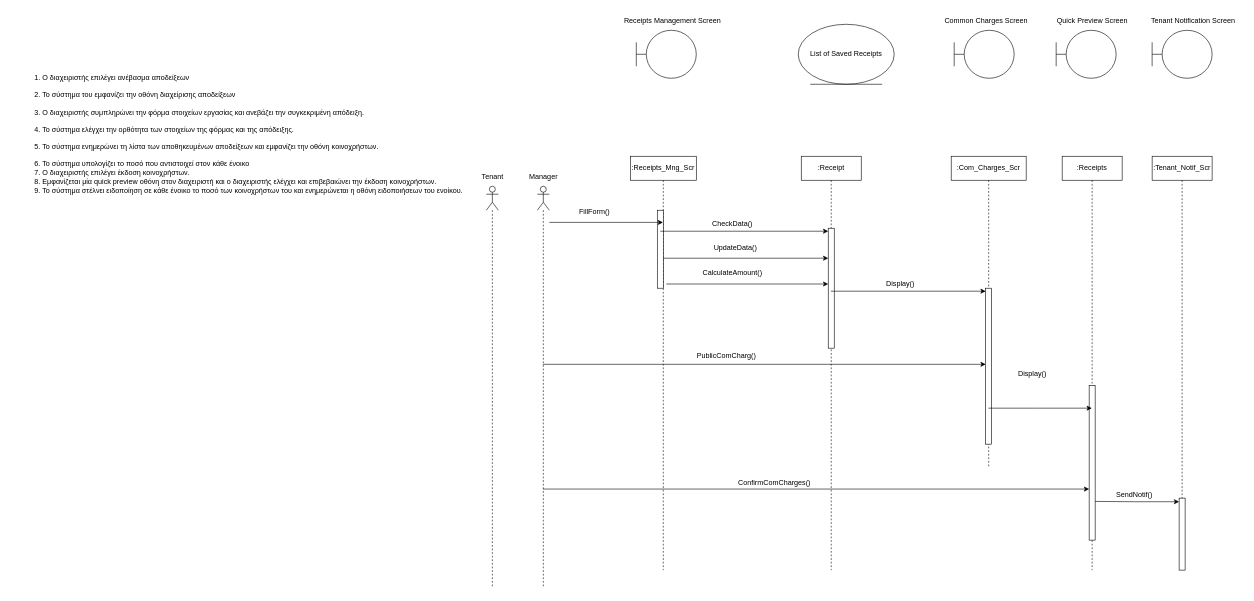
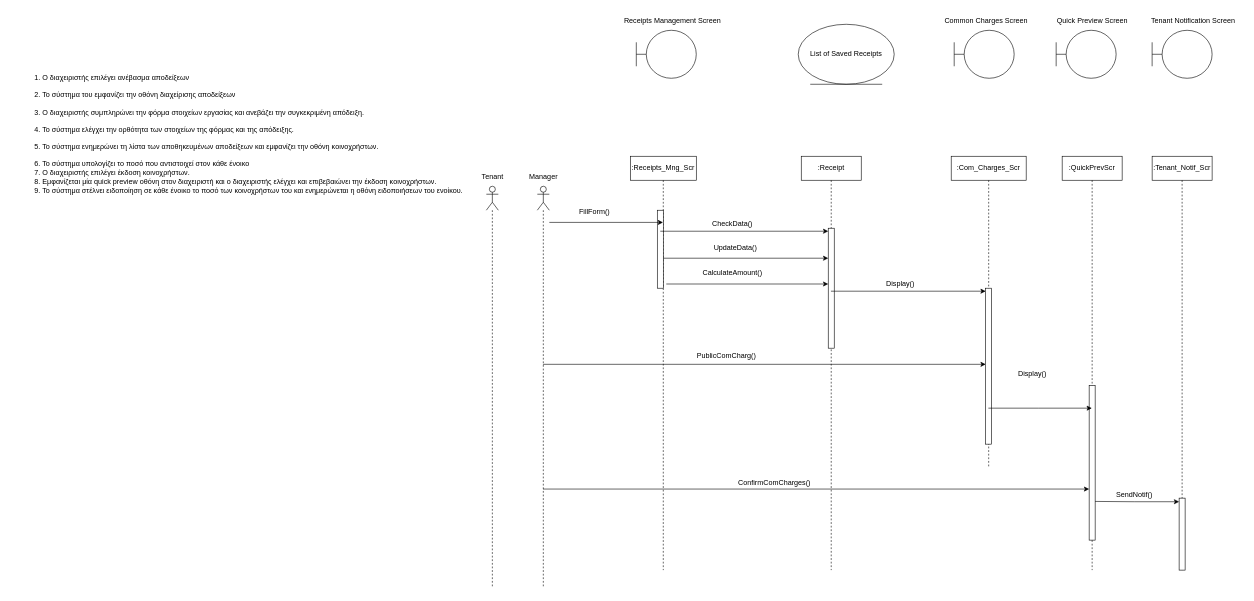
- <mxCell id="13" value=":Receipts" style="shape=umlLifeline;perimeter=lifelinePerimeter;whiteSpace=wrap;html=1;container=1;dropTarget=0;collapsible=0;recursiveResize=0;outlineConnect=0;portConstraint=eastwest;newEdgeStyle={&quot;curved&quot;:0,&quot;rounded&quot;:0};" vertex="1" parent="1"><mxGeometry x="1770" y="260" width="100" height="690" as="geometry" /></mxCell>
+ <mxCell id="13" value=":QuickPrevScr" style="shape=umlLifeline;perimeter=lifelinePerimeter;whiteSpace=wrap;html=1;container=1;dropTarget=0;collapsible=0;recursiveResize=0;outlineConnect=0;portConstraint=eastwest;newEdgeStyle={&quot;curved&quot;:0,&quot;rounded&quot;:0};" vertex="1" parent="1"><mxGeometry x="1770" y="260" width="100" height="690" as="geometry" /></mxCell>
